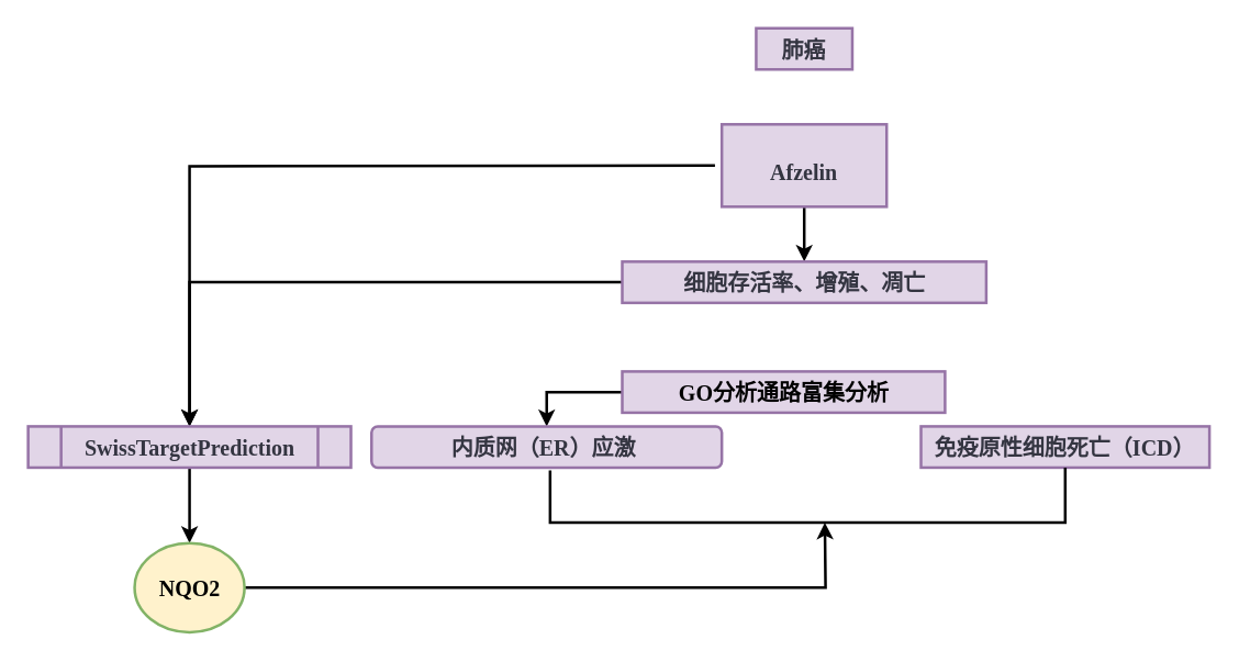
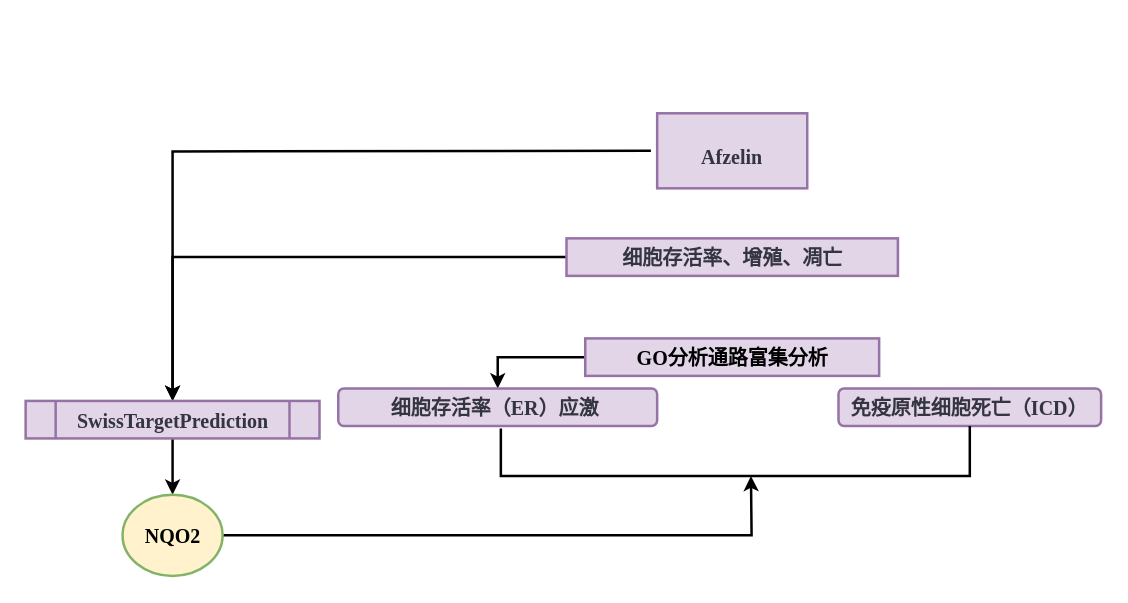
- <mxCell id="2" value="&lt;span style=&quot;color: rgb(52, 53, 65); font-size: 16px; font-style: normal; font-variant-ligatures: normal; font-variant-caps: normal; letter-spacing: normal; orphans: 2; text-indent: 0px; text-transform: none; widows: 2; word-spacing: 0px; -webkit-text-stroke-width: 0px; text-decoration-thickness: initial; text-decoration-style: initial; text-decoration-color: initial; float: none; display: inline !important;&quot;&gt;肺癌&lt;/span&gt;" style="text;whiteSpace=wrap;html=1;fillColor=#e1d5e7;strokeColor=#9673a6;align=center;fontSize=16;fontFamily=Times New Roman;fontStyle=1;strokeWidth=2;" vertex="1" parent="1"><mxGeometry x="550" y="20" width="70" height="30" as="geometry" /></mxCell>
- <mxCell id="3" value="" style="edgeStyle=orthogonalEdgeStyle;rounded=0;orthogonalLoop=1;jettySize=auto;html=1;fontSize=16;fontFamily=Times New Roman;fontStyle=1;strokeWidth=2;" edge="1" parent="1" source="4" target="6"><mxGeometry relative="1" as="geometry" /></mxCell>
- <mxCell id="9" value=" GO分析通路富集分析 " style="whiteSpace=wrap;html=1;verticalAlign=top;fillColor=#e1d5e7;strokeColor=#9673a6;gradientColor=none;fontSize=16;fontFamily=Times New Roman;fontStyle=1;strokeWidth=2;" vertex="1" parent="1"><mxGeometry x="452.5" y="270" width="235" height="30" as="geometry" /></mxCell>
+ <mxCell id="9" value=" GO分析通路富集分析 " style="whiteSpace=wrap;html=1;verticalAlign=top;fillColor=#e1d5e7;strokeColor=#9673a6;gradientColor=none;fontSize=16;fontFamily=Times New Roman;fontStyle=1;strokeWidth=2;" vertex="1" parent="1"><mxGeometry x="467.5" y="270" width="235" height="30" as="geometry" /></mxCell>
- <mxCell id="13" value="&lt;span style=&quot;color: rgb(52, 53, 65); font-size: 16px; font-style: normal; font-variant-ligatures: normal; font-variant-caps: normal; letter-spacing: normal; orphans: 2; text-align: start; text-indent: 0px; text-transform: none; widows: 2; word-spacing: 0px; -webkit-text-stroke-width: 0px; text-decoration-thickness: initial; text-decoration-style: initial; text-decoration-color: initial; float: none; display: inline !important;&quot;&gt;SwissTargetPrediction&lt;/span&gt;&lt;br style=&quot;font-size: 16px;&quot;&gt;" style="shape=process;whiteSpace=wrap;html=1;backgroundOutline=1;verticalAlign=top;fillColor=#e1d5e7;strokeColor=#9673a6;gradientColor=none;fontSize=16;fontFamily=Times New Roman;fontStyle=1;strokeWidth=2;" vertex="1" parent="1"><mxGeometry x="20" y="310" width="235" height="30" as="geometry" /></mxCell>
+ <mxCell id="13" value="&lt;span style=&quot;color: rgb(52, 53, 65); font-size: 16px; font-style: normal; font-variant-ligatures: normal; font-variant-caps: normal; letter-spacing: normal; orphans: 2; text-align: start; text-indent: 0px; text-transform: none; widows: 2; word-spacing: 0px; -webkit-text-stroke-width: 0px; text-decoration-thickness: initial; text-decoration-style: initial; text-decoration-color: initial; float: none; display: inline !important;&quot;&gt;SwissTargetPrediction&lt;/span&gt;&lt;br style=&quot;font-size: 16px;&quot;&gt;" style="shape=process;whiteSpace=wrap;html=1;backgroundOutline=1;verticalAlign=top;fillColor=#e1d5e7;strokeColor=#9673a6;gradientColor=none;fontSize=16;fontFamily=Times New Roman;fontStyle=1;strokeWidth=2;" vertex="1" parent="1"><mxGeometry x="20" y="320" width="235" height="30" as="geometry" /></mxCell>
- <mxCell id="11" value="&lt;span style=&quot;color: rgb(52, 53, 65); font-size: 16px; font-style: normal; font-variant-ligatures: normal; font-variant-caps: normal; letter-spacing: normal; orphans: 2; text-align: start; text-indent: 0px; text-transform: none; widows: 2; word-spacing: 0px; -webkit-text-stroke-width: 0px; text-decoration-thickness: initial; text-decoration-style: initial; text-decoration-color: initial; float: none; display: inline !important;&quot;&gt;免疫原性细胞死亡（ICD）&lt;/span&gt;&lt;br style=&quot;font-size: 16px;&quot;&gt;" style="whiteSpace=wrap;html=1;verticalAlign=top;fillColor=#e1d5e7;strokeColor=#9673a6;gradientColor=none;labelBackgroundColor=none;fontSize=16;fontFamily=Times New Roman;fontStyle=1;strokeWidth=2;rounded=0;" vertex="1" parent="1"><mxGeometry x="670" y="310" width="210" height="30" as="geometry" /></mxCell>
+ <mxCell id="11" value="&lt;span style=&quot;color: rgb(52, 53, 65); font-size: 16px; font-style: normal; font-variant-ligatures: normal; font-variant-caps: normal; letter-spacing: normal; orphans: 2; text-align: start; text-indent: 0px; text-transform: none; widows: 2; word-spacing: 0px; -webkit-text-stroke-width: 0px; text-decoration-thickness: initial; text-decoration-style: initial; text-decoration-color: initial; float: none; display: inline !important;&quot;&gt;免疫原性细胞死亡（ICD）&lt;/span&gt;&lt;br style=&quot;font-size: 16px;&quot;&gt;" style="whiteSpace=wrap;html=1;verticalAlign=top;fillColor=#e1d5e7;strokeColor=#9673a6;gradientColor=none;labelBackgroundColor=none;rounded=1;fontSize=16;fontFamily=Times New Roman;fontStyle=1;strokeWidth=2;" vertex="1" parent="1"><mxGeometry x="670" y="310" width="210" height="30" as="geometry" /></mxCell>
- <mxCell id="10" value="&lt;span style=&quot;color: rgb(52, 53, 65); font-size: 16px; font-style: normal; font-variant-ligatures: normal; font-variant-caps: normal; letter-spacing: normal; orphans: 2; text-align: start; text-indent: 0px; text-transform: none; widows: 2; word-spacing: 0px; -webkit-text-stroke-width: 0px; text-decoration-thickness: initial; text-decoration-style: initial; text-decoration-color: initial; float: none; display: inline !important;&quot;&gt;内质网（ER）应激&amp;nbsp;&lt;/span&gt;" style="rounded=1;whiteSpace=wrap;html=1;verticalAlign=top;fillColor=#e1d5e7;strokeColor=#9673a6;gradientColor=none;fontSize=16;fontFamily=Times New Roman;fontStyle=1;strokeWidth=2;" vertex="1" parent="1"><mxGeometry x="270" y="310" width="255" height="30" as="geometry" /></mxCell>
+ <mxCell id="10" value="&lt;span style=&quot;color: rgb(52, 53, 65); font-size: 16px; font-style: normal; font-variant-ligatures: normal; font-variant-caps: normal; letter-spacing: normal; orphans: 2; text-align: start; text-indent: 0px; text-transform: none; widows: 2; word-spacing: 0px; -webkit-text-stroke-width: 0px; text-decoration-thickness: initial; text-decoration-style: initial; text-decoration-color: initial; float: none; display: inline !important;&quot;&gt;细胞存活率（ER）应激&amp;nbsp;&lt;/span&gt;" style="rounded=1;whiteSpace=wrap;html=1;verticalAlign=top;fillColor=#e1d5e7;strokeColor=#9673a6;gradientColor=none;fontSize=16;fontFamily=Times New Roman;fontStyle=1;strokeWidth=2;" vertex="1" parent="1"><mxGeometry x="270" y="310" width="255" height="30" as="geometry" /></mxCell>
